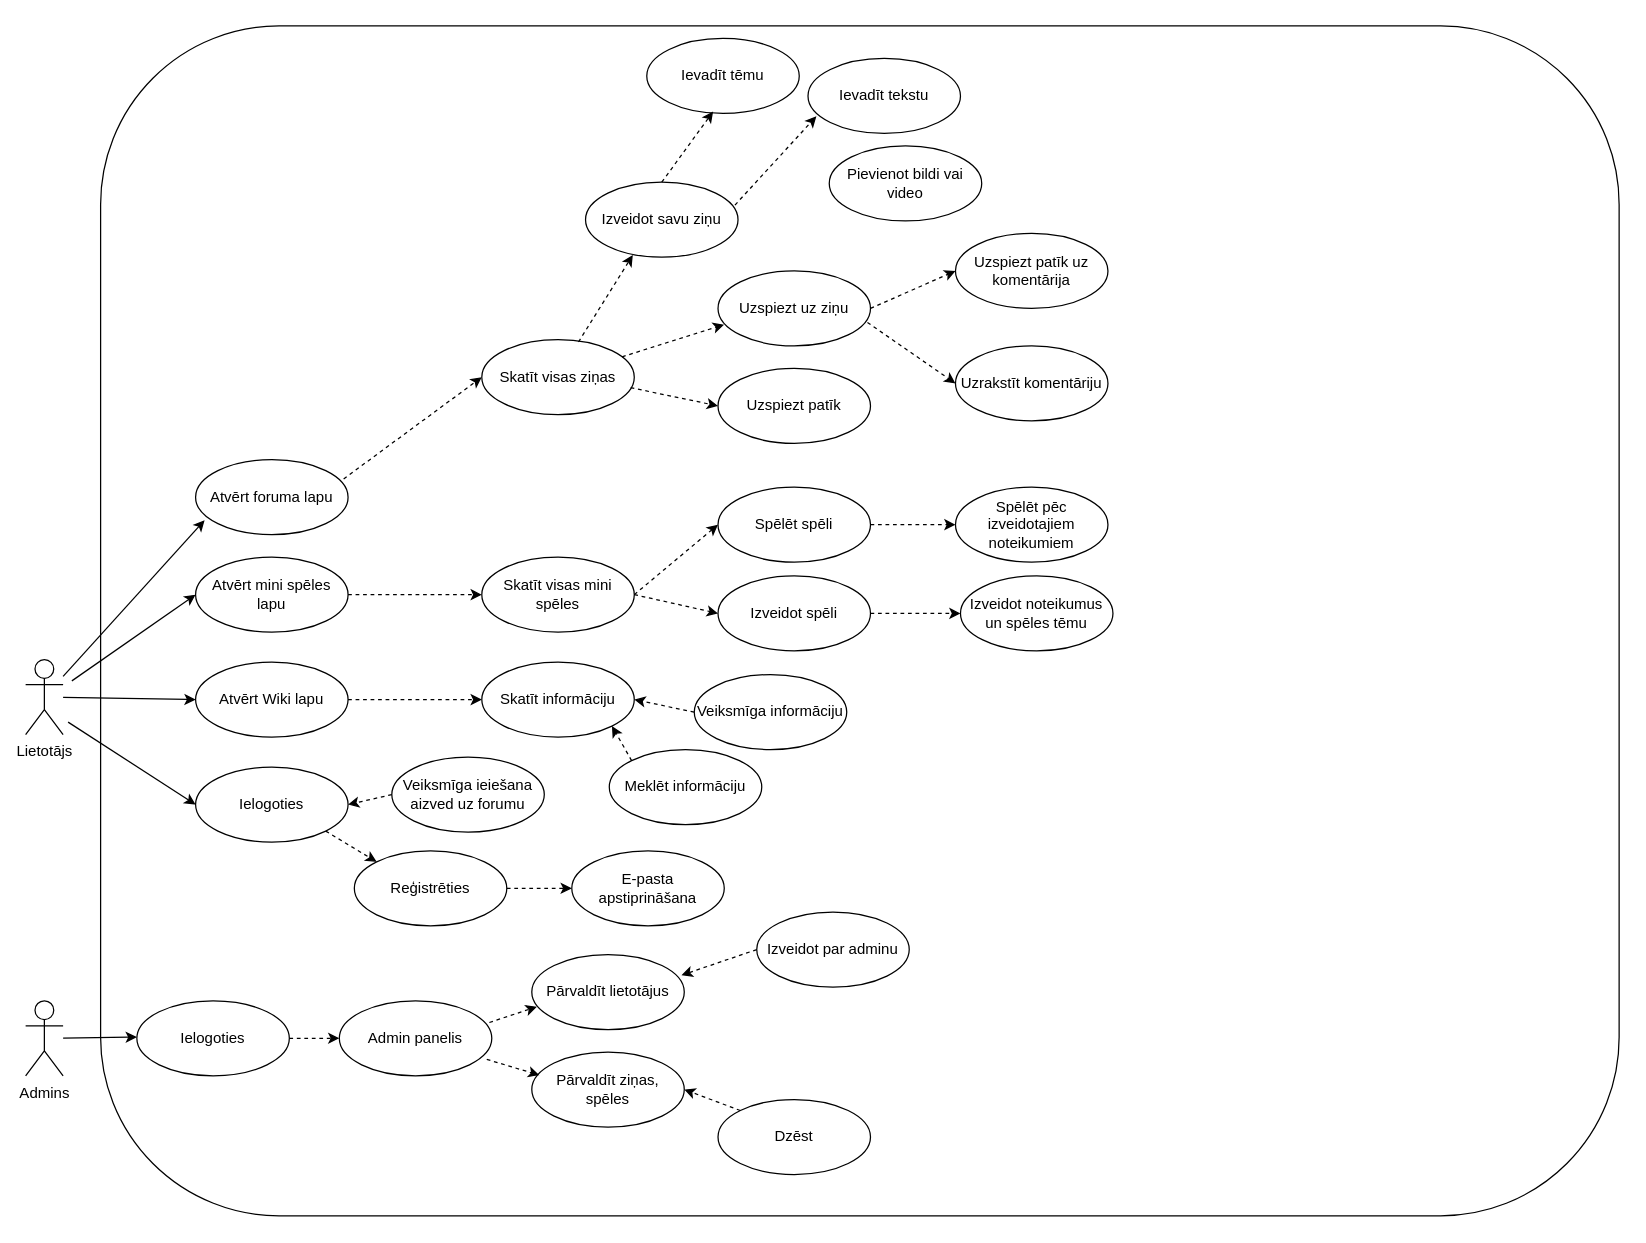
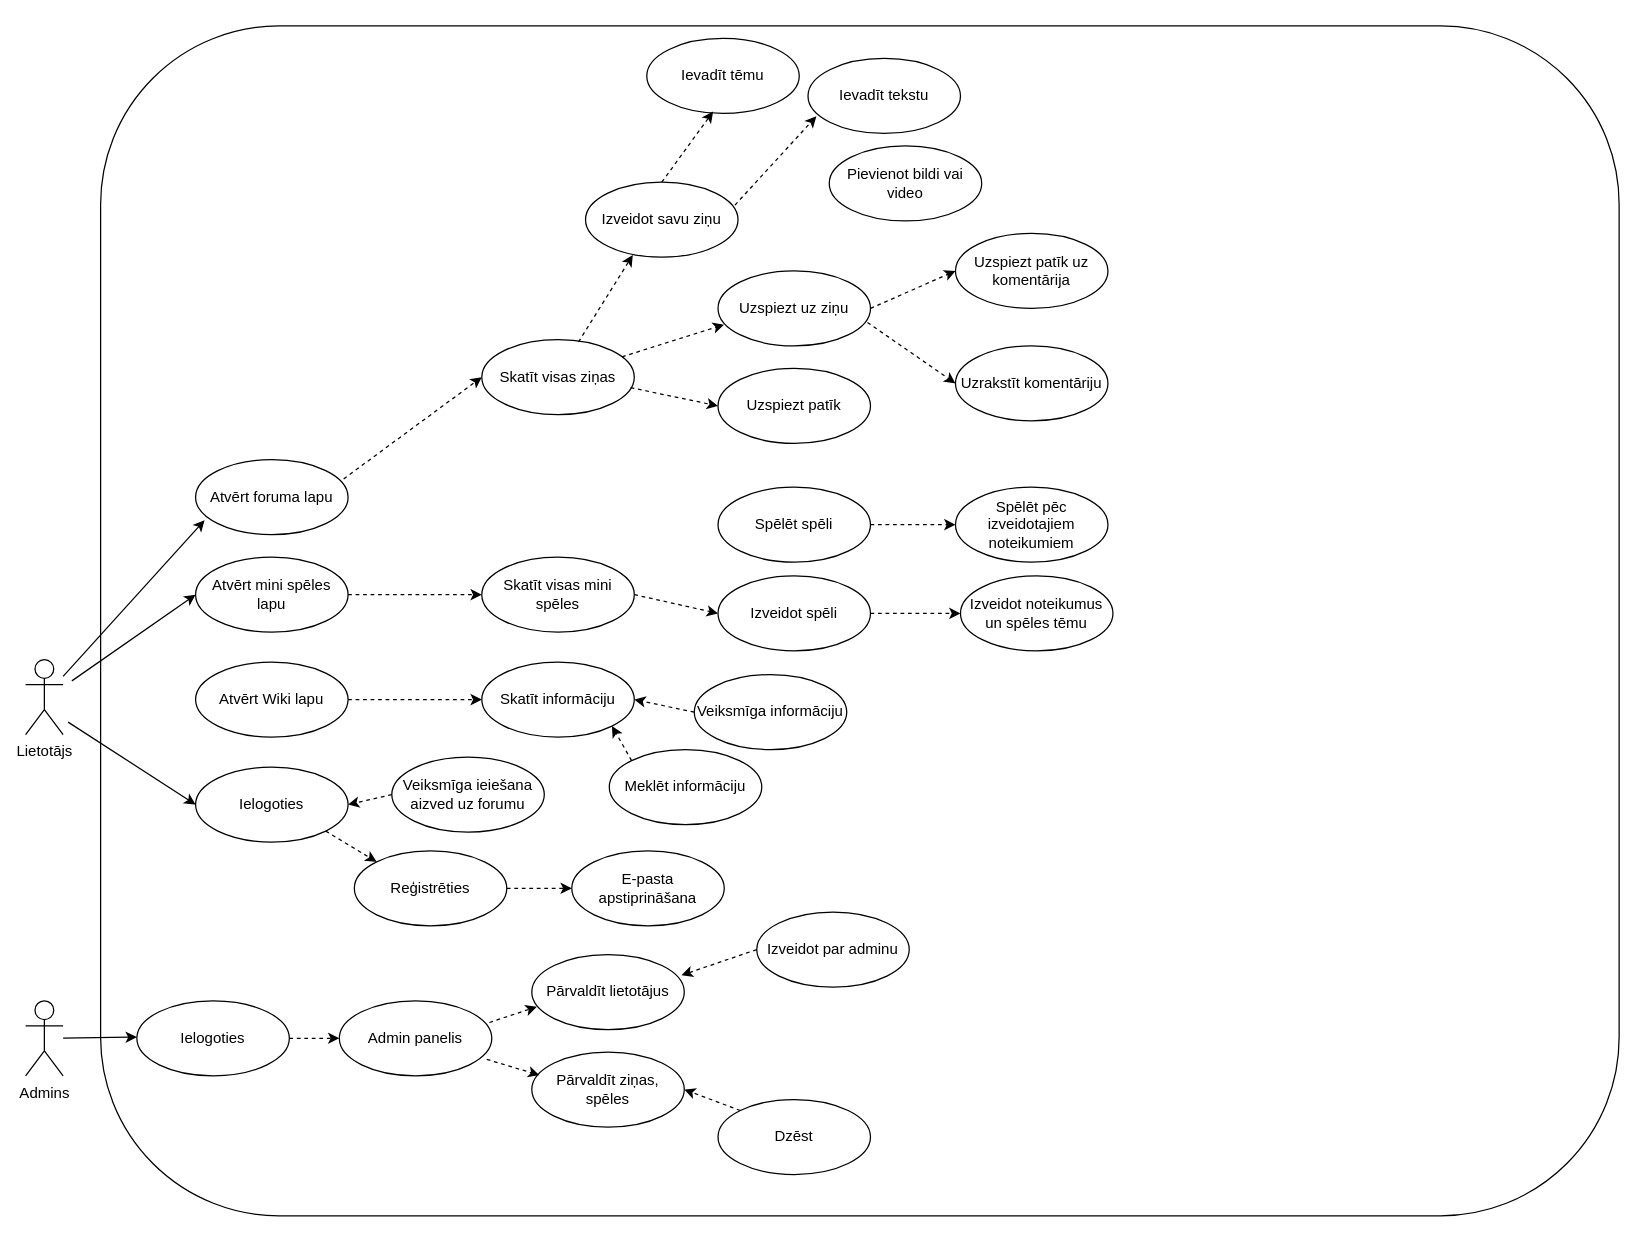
- <mxCell id="25" style="rounded=0;orthogonalLoop=1;jettySize=auto;html=1;entryX=0;entryY=0.5;entryDx=0;entryDy=0;dashed=1;exitX=1;exitY=0.5;exitDx=0;exitDy=0;" edge="1" parent="1" source="21" target="24"><mxGeometry relative="1" as="geometry"><mxPoint x="603" y="515" as="sourcePoint" /><mxPoint x="710" y="515" as="targetPoint" /></mxGeometry></mxCell>
- <mxCell id="18" style="rounded=0;orthogonalLoop=1;jettySize=auto;html=1;entryX=0;entryY=0.5;entryDx=0;entryDy=0;" edge="1" parent="1" source="2" target="7"><mxGeometry relative="1" as="geometry"><mxPoint x="0" y="758" as="sourcePoint" /><mxPoint x="154" y="560" as="targetPoint" /></mxGeometry></mxCell>
